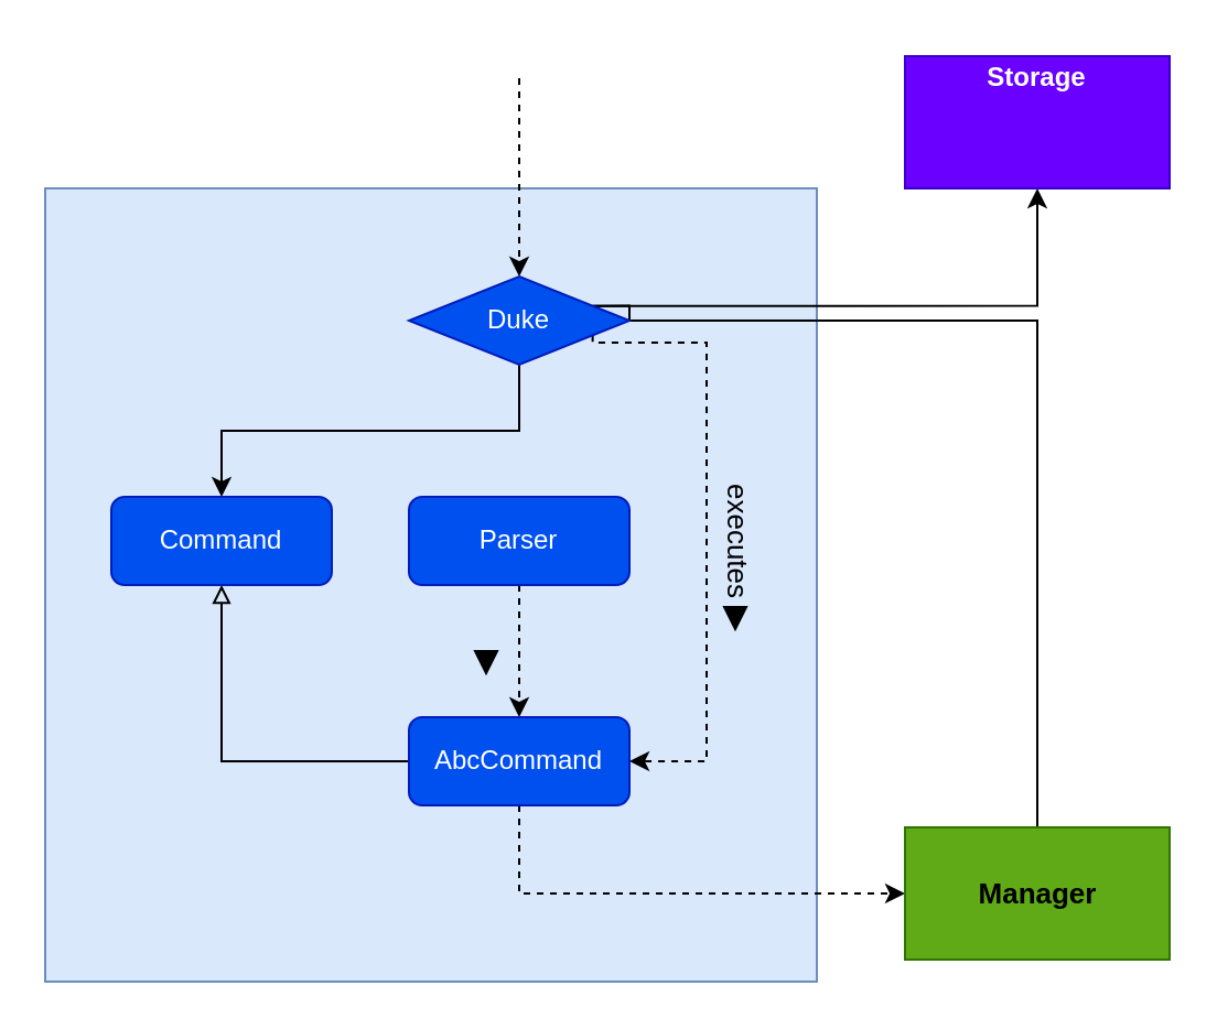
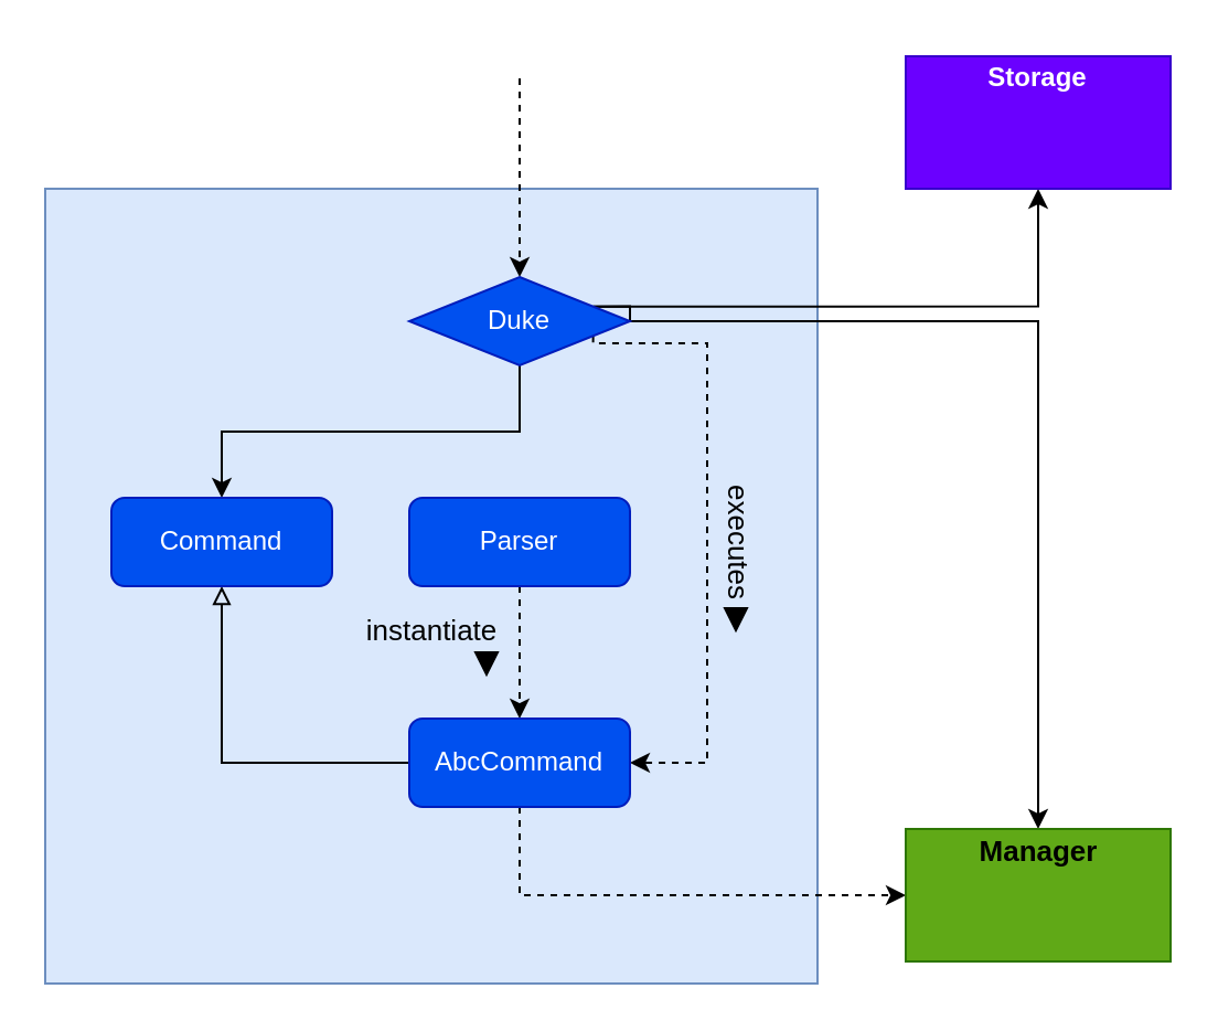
+ <mxCell id="19" value="instantiate" style="text;html=1;align=center;verticalAlign=middle;resizable=0;points=[];autosize=1;strokeColor=none;fillColor=none;fontSize=13;fontColor=#000000;" parent="1" vertex="1"><mxGeometry x="160" y="275" width="70" height="20" as="geometry" /></mxCell>
- <mxCell id="15" value="&lt;b&gt;&lt;font style=&quot;font-size: 13px&quot;&gt;Manager&lt;/font&gt;&lt;/b&gt;" style="text;html=1;align=center;verticalAlign=middle;resizable=0;points=[];autosize=1;strokeColor=none;fillColor=none;" parent="1" vertex="1"><mxGeometry x="435" y="395" width="70" height="20" as="geometry" /></mxCell>
+ <mxCell id="15" value="&lt;b&gt;&lt;font style=&quot;font-size: 13px&quot;&gt;Manager&lt;/font&gt;&lt;/b&gt;" style="text;html=1;align=center;verticalAlign=middle;resizable=0;points=[];autosize=1;strokeColor=none;fillColor=none;" parent="1" vertex="1"><mxGeometry x="435" y="375" width="70" height="20" as="geometry" /></mxCell>
